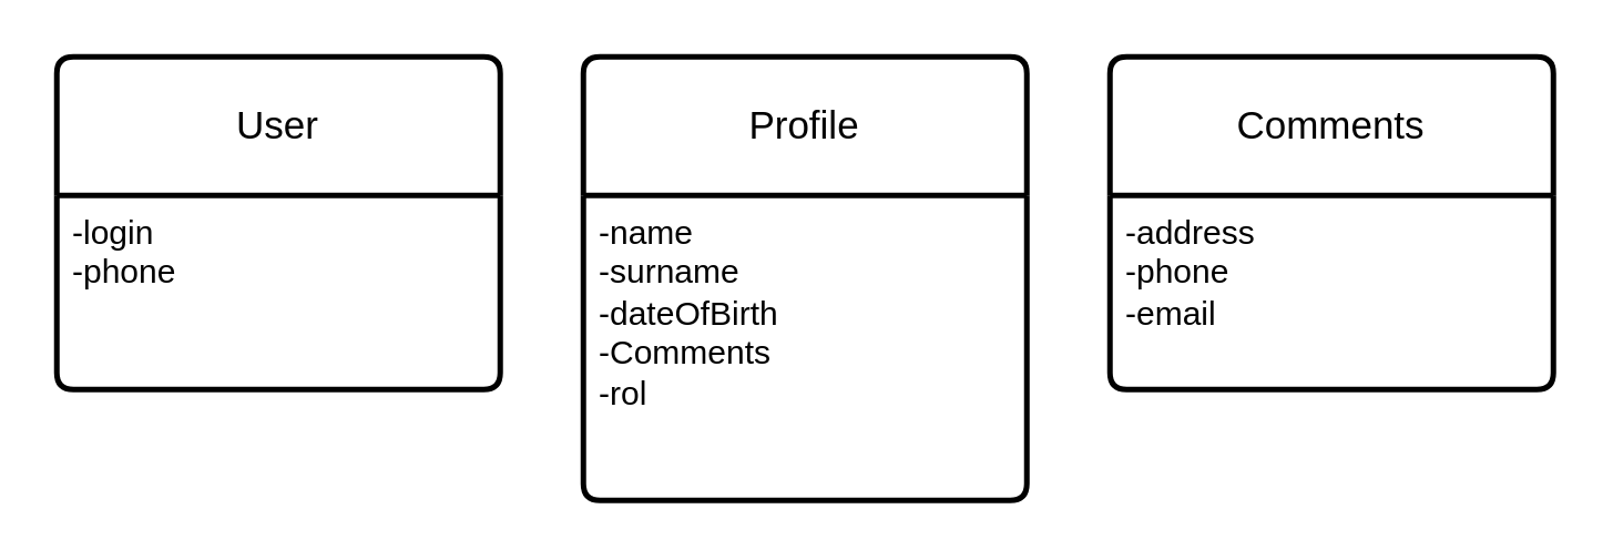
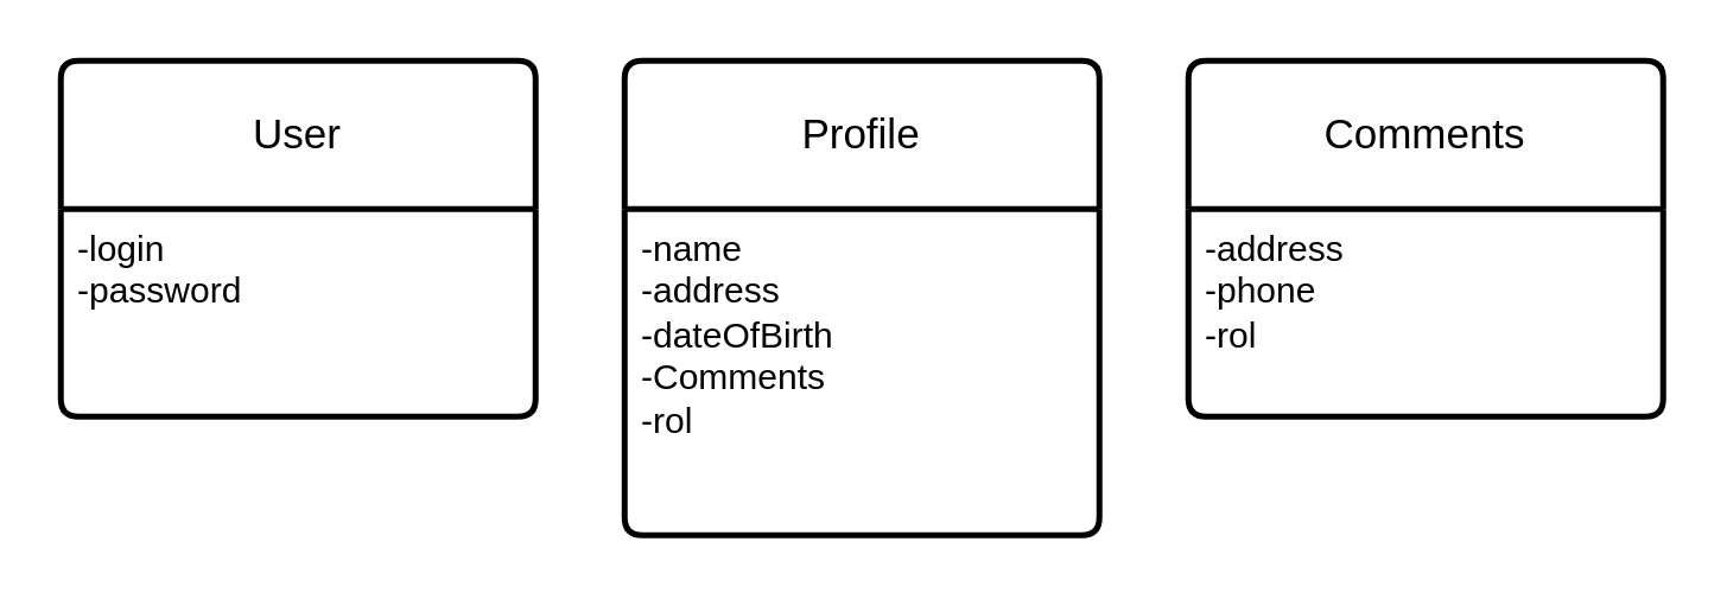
- <mxCell id="3" value="-login&lt;div&gt;-phone&lt;/div&gt;" style="align=left;strokeColor=none;fillColor=none;spacingLeft=4;fontSize=12;verticalAlign=top;resizable=0;rotatable=0;part=1;html=1;" vertex="1" parent="2"><mxGeometry y="50" width="160" height="70" as="geometry" /></mxCell>
+ <mxCell id="3" value="-login&lt;div&gt;-password&lt;/div&gt;" style="align=left;strokeColor=none;fillColor=none;spacingLeft=4;fontSize=12;verticalAlign=top;resizable=0;rotatable=0;part=1;html=1;" vertex="1" parent="2"><mxGeometry y="50" width="160" height="70" as="geometry" /></mxCell>
- <mxCell id="7" value="-address&lt;div&gt;-phone&lt;/div&gt;&lt;div&gt;-email&lt;/div&gt;" style="align=left;strokeColor=none;fillColor=none;spacingLeft=4;fontSize=12;verticalAlign=top;resizable=0;rotatable=0;part=1;html=1;" vertex="1" parent="6"><mxGeometry y="50" width="160" height="70" as="geometry" /></mxCell>
+ <mxCell id="7" value="-address&lt;div&gt;-phone&lt;/div&gt;&lt;div&gt;-rol&lt;/div&gt;" style="align=left;strokeColor=none;fillColor=none;spacingLeft=4;fontSize=12;verticalAlign=top;resizable=0;rotatable=0;part=1;html=1;" vertex="1" parent="6"><mxGeometry y="50" width="160" height="70" as="geometry" /></mxCell>
- <mxCell id="5" value="-name&lt;div&gt;-surname&lt;/div&gt;&lt;div&gt;-dateOfBirth&lt;/div&gt;&lt;div&gt;-Comments&lt;/div&gt;&lt;div&gt;-rol&lt;/div&gt;" style="align=left;strokeColor=none;fillColor=none;spacingLeft=4;fontSize=12;verticalAlign=top;resizable=0;rotatable=0;part=1;html=1;" vertex="1" parent="4"><mxGeometry y="50" width="160" height="110" as="geometry" /></mxCell>
+ <mxCell id="5" value="-name&lt;div&gt;-address&lt;/div&gt;&lt;div&gt;-dateOfBirth&lt;/div&gt;&lt;div&gt;-Comments&lt;/div&gt;&lt;div&gt;-rol&lt;/div&gt;" style="align=left;strokeColor=none;fillColor=none;spacingLeft=4;fontSize=12;verticalAlign=top;resizable=0;rotatable=0;part=1;html=1;" vertex="1" parent="4"><mxGeometry y="50" width="160" height="110" as="geometry" /></mxCell>
